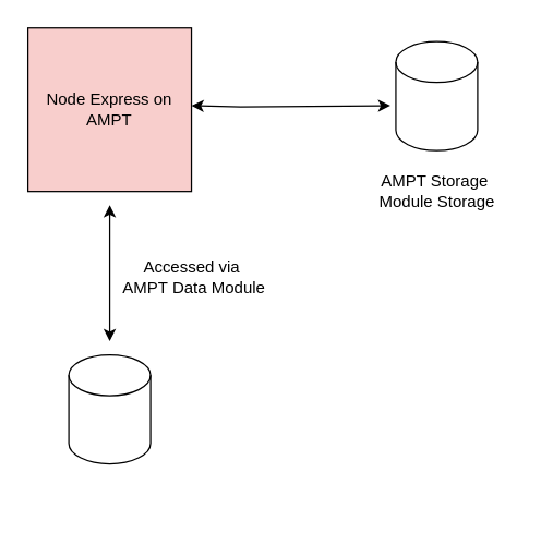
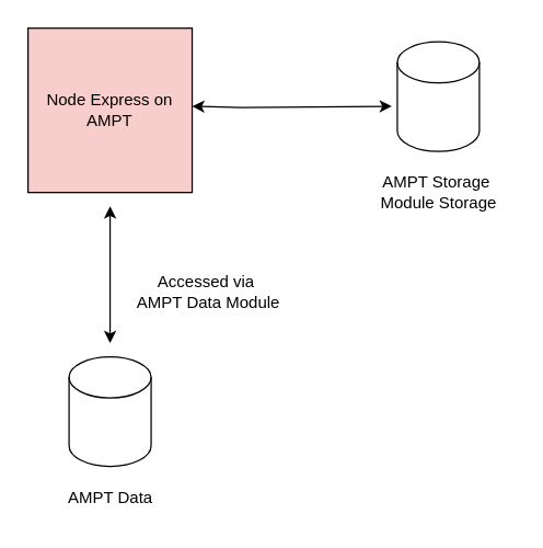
- <mxCell id="6" value="Accessed via&lt;br&gt;&amp;nbsp;AMPT Data Module" style="text;html=1;align=center;verticalAlign=middle;resizable=0;points=[];autosize=1;strokeColor=none;fillColor=none;" vertex="1" parent="1"><mxGeometry x="75" y="183" width="130" height="40" as="geometry" /></mxCell>
+ <mxCell id="6" value="Accessed via&lt;br&gt;&amp;nbsp;AMPT Data Module" style="text;html=1;align=center;verticalAlign=middle;resizable=0;points=[];autosize=1;strokeColor=none;fillColor=none;" vertex="1" parent="1"><mxGeometry x="85" y="193" width="130" height="40" as="geometry" /></mxCell>
+ <mxCell id="4" value="AMPT Data" style="text;html=1;align=center;verticalAlign=middle;resizable=0;points=[];autosize=1;strokeColor=none;fillColor=none;" vertex="1" parent="1"><mxGeometry x="35" y="348" width="90" height="30" as="geometry" /></mxCell>
